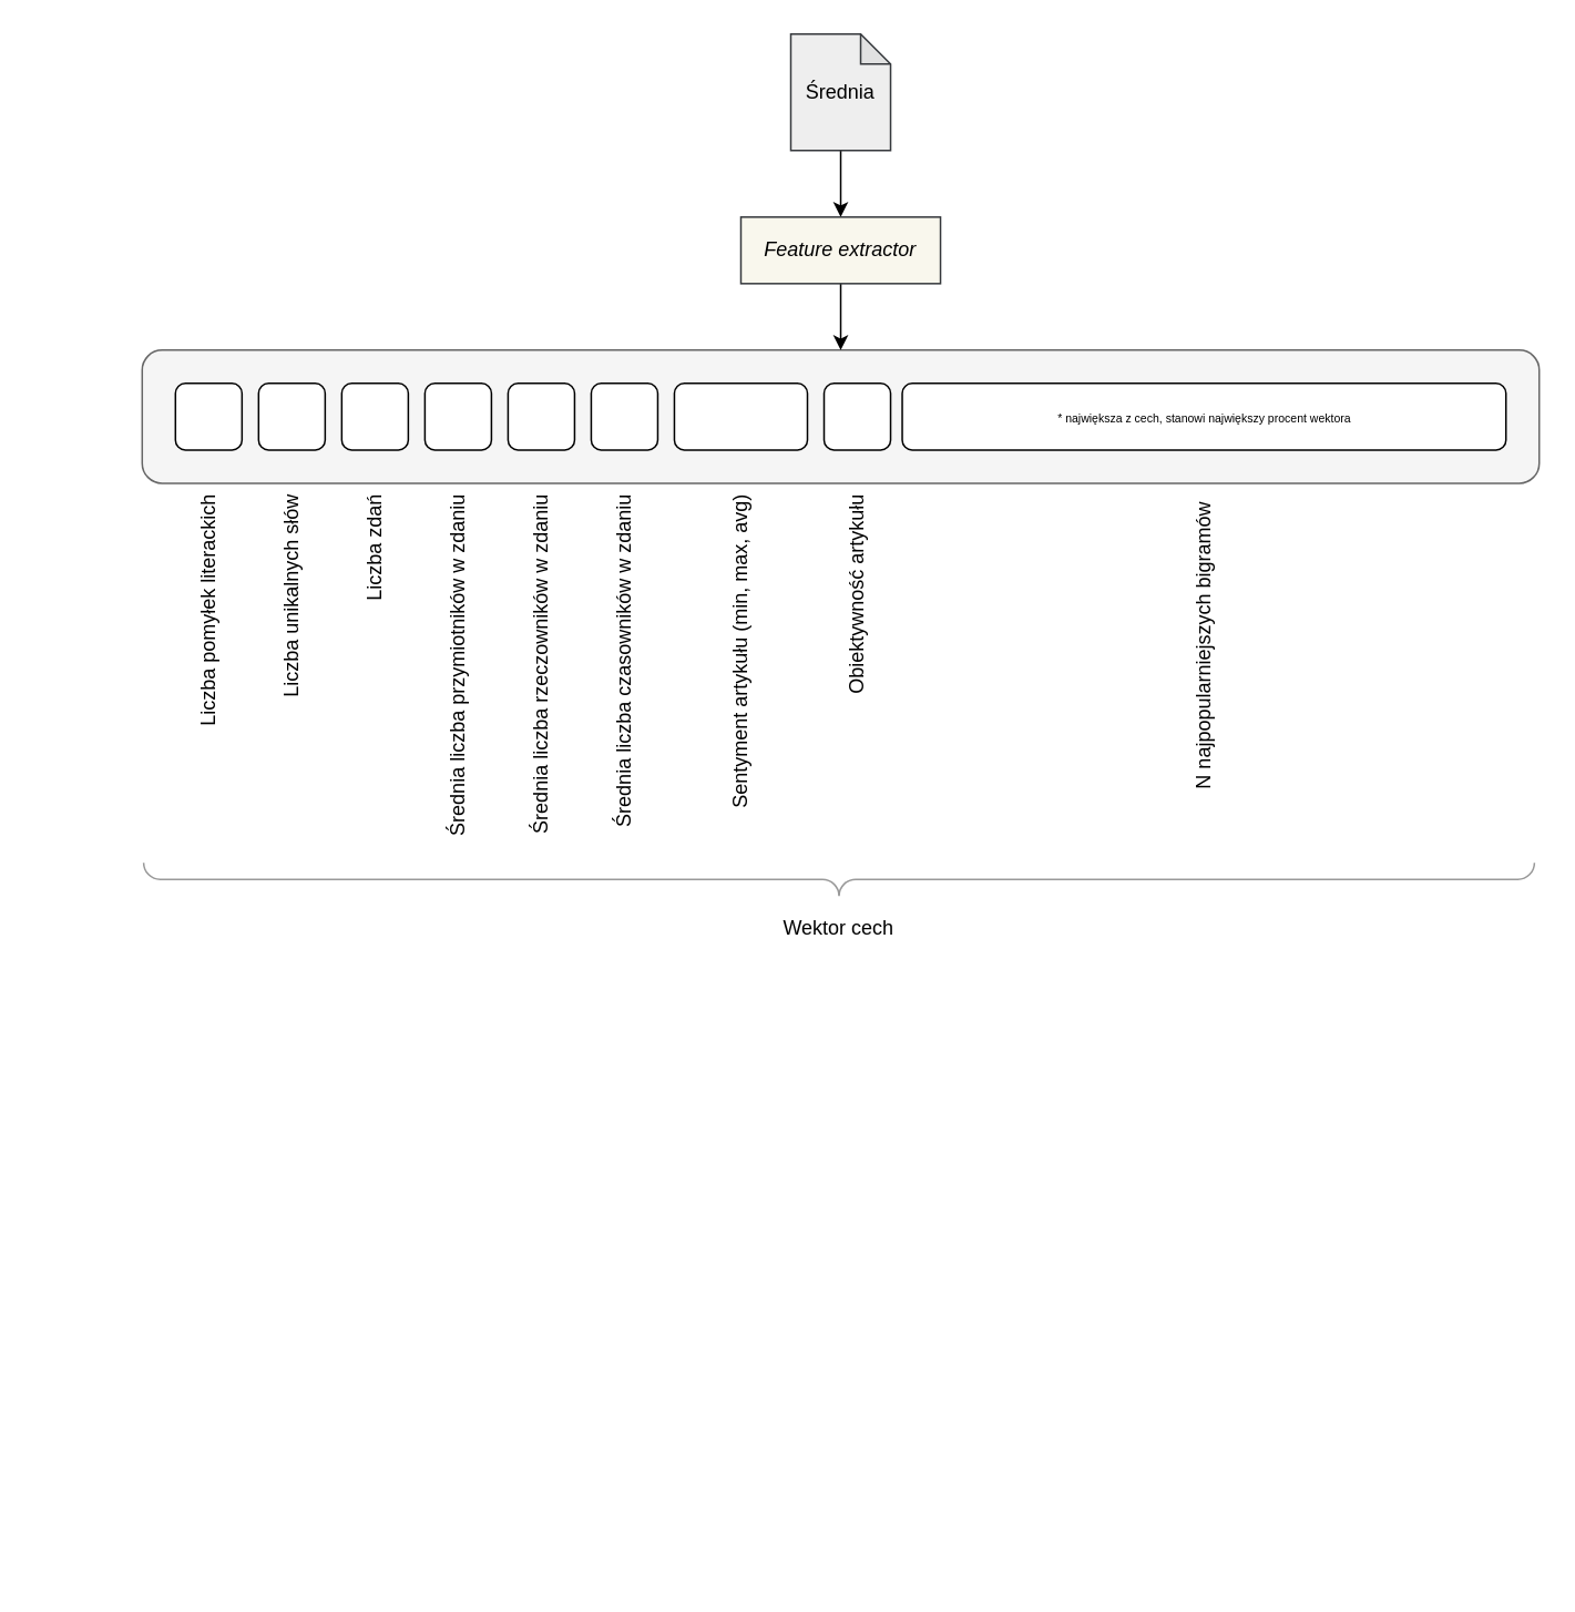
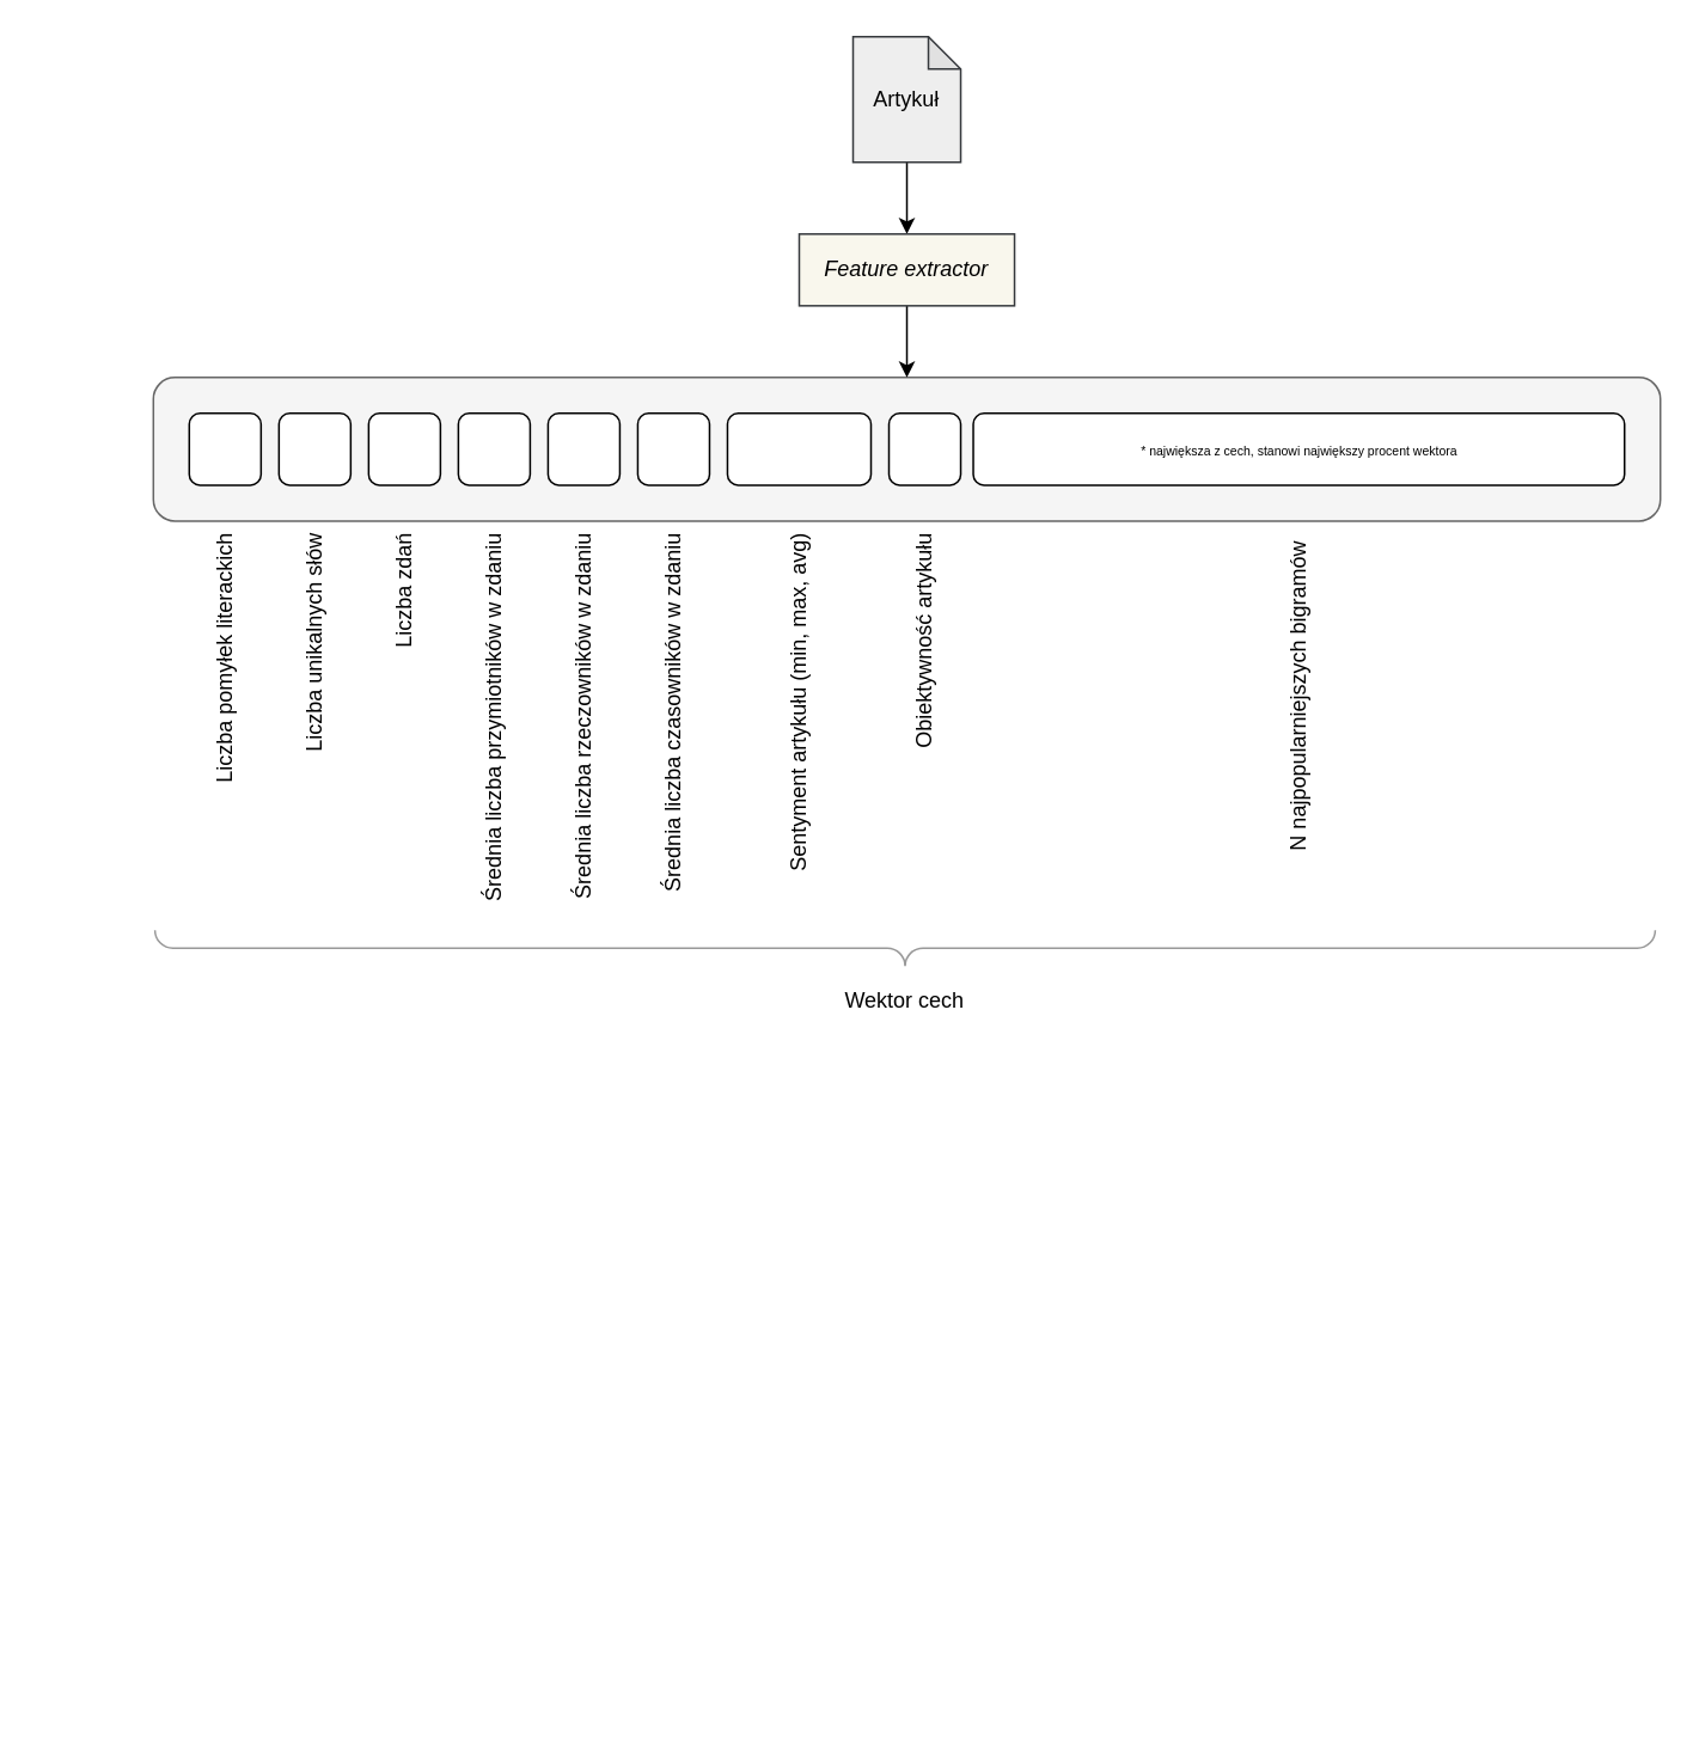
- <mxCell id="23" value="Średnia" style="shape=note;whiteSpace=wrap;html=1;backgroundOutline=1;darkOpacity=0.05;strokeColor=#36393d;fillColor=#eeeeee;size=18;" vertex="1" parent="1"><mxGeometry x="475" y="20" width="60" height="70" as="geometry" /></mxCell>
+ <mxCell id="23" value="Artykuł" style="shape=note;whiteSpace=wrap;html=1;backgroundOutline=1;darkOpacity=0.05;strokeColor=#36393d;fillColor=#eeeeee;size=18;" vertex="1" parent="1"><mxGeometry x="475" y="20" width="60" height="70" as="geometry" /></mxCell>
